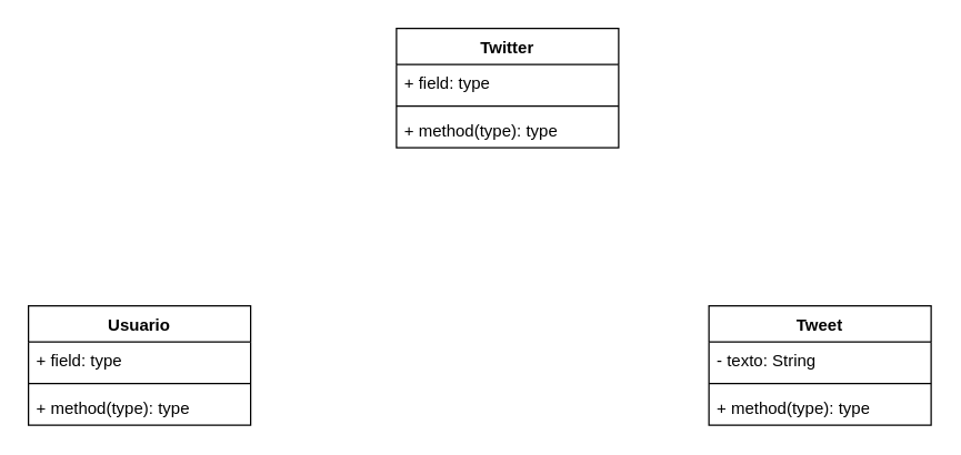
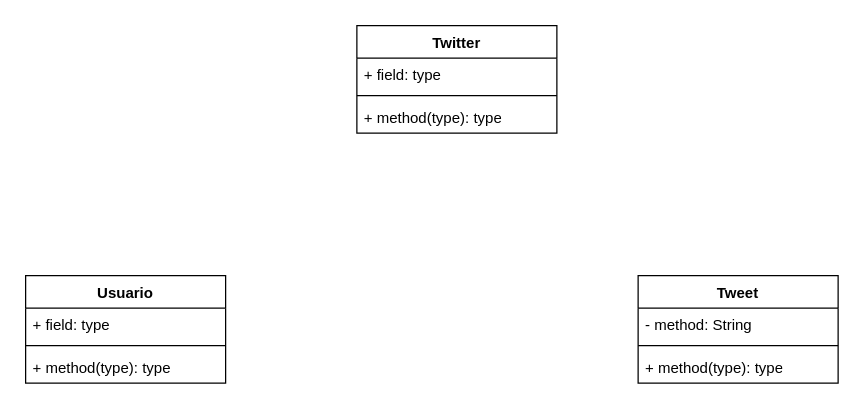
- <mxCell id="3" value="- texto: String" style="text;strokeColor=none;fillColor=none;align=left;verticalAlign=top;spacingLeft=4;spacingRight=4;overflow=hidden;rotatable=0;points=[[0,0.5],[1,0.5]];portConstraint=eastwest;whiteSpace=wrap;html=1;" vertex="1" parent="2"><mxGeometry y="26" width="160" height="26" as="geometry" /></mxCell>
+ <mxCell id="3" value="- method: String" style="text;strokeColor=none;fillColor=none;align=left;verticalAlign=top;spacingLeft=4;spacingRight=4;overflow=hidden;rotatable=0;points=[[0,0.5],[1,0.5]];portConstraint=eastwest;whiteSpace=wrap;html=1;" vertex="1" parent="2"><mxGeometry y="26" width="160" height="26" as="geometry" /></mxCell>
